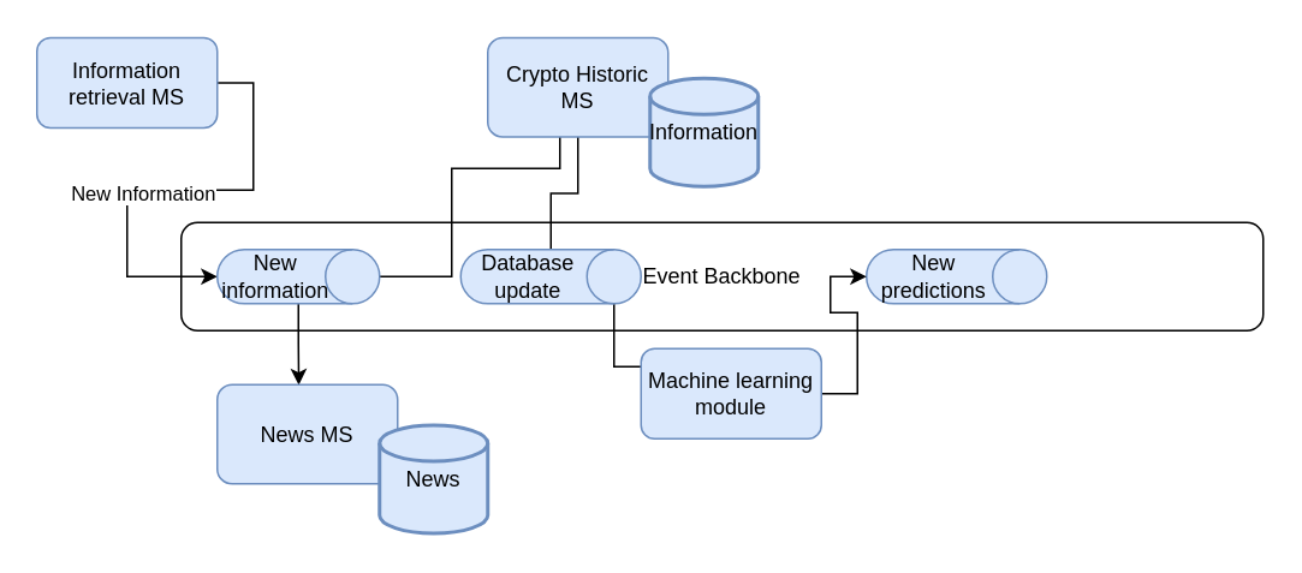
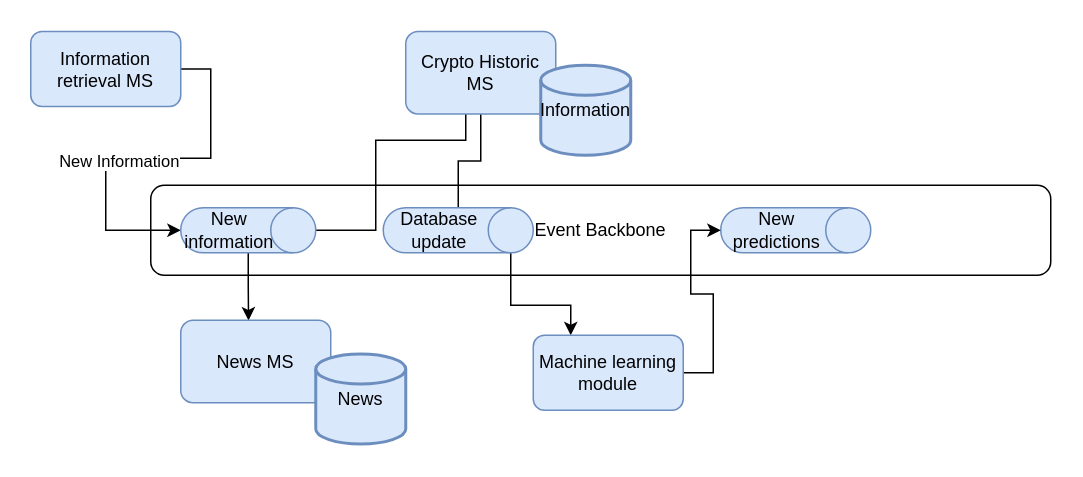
- <mxCell id="16" value="Machine learning module" style="rounded=1;whiteSpace=wrap;html=1;fillColor=#dae8fc;strokeColor=#6c8ebf;" vertex="1" parent="1"><mxGeometry x="355" y="193" width="100" height="50" as="geometry" /></mxCell>
+ <mxCell id="16" value="Machine learning module" style="rounded=1;whiteSpace=wrap;html=1;fillColor=#dae8fc;strokeColor=#6c8ebf;" vertex="1" parent="1"><mxGeometry x="355" y="223" width="100" height="50" as="geometry" /></mxCell>
